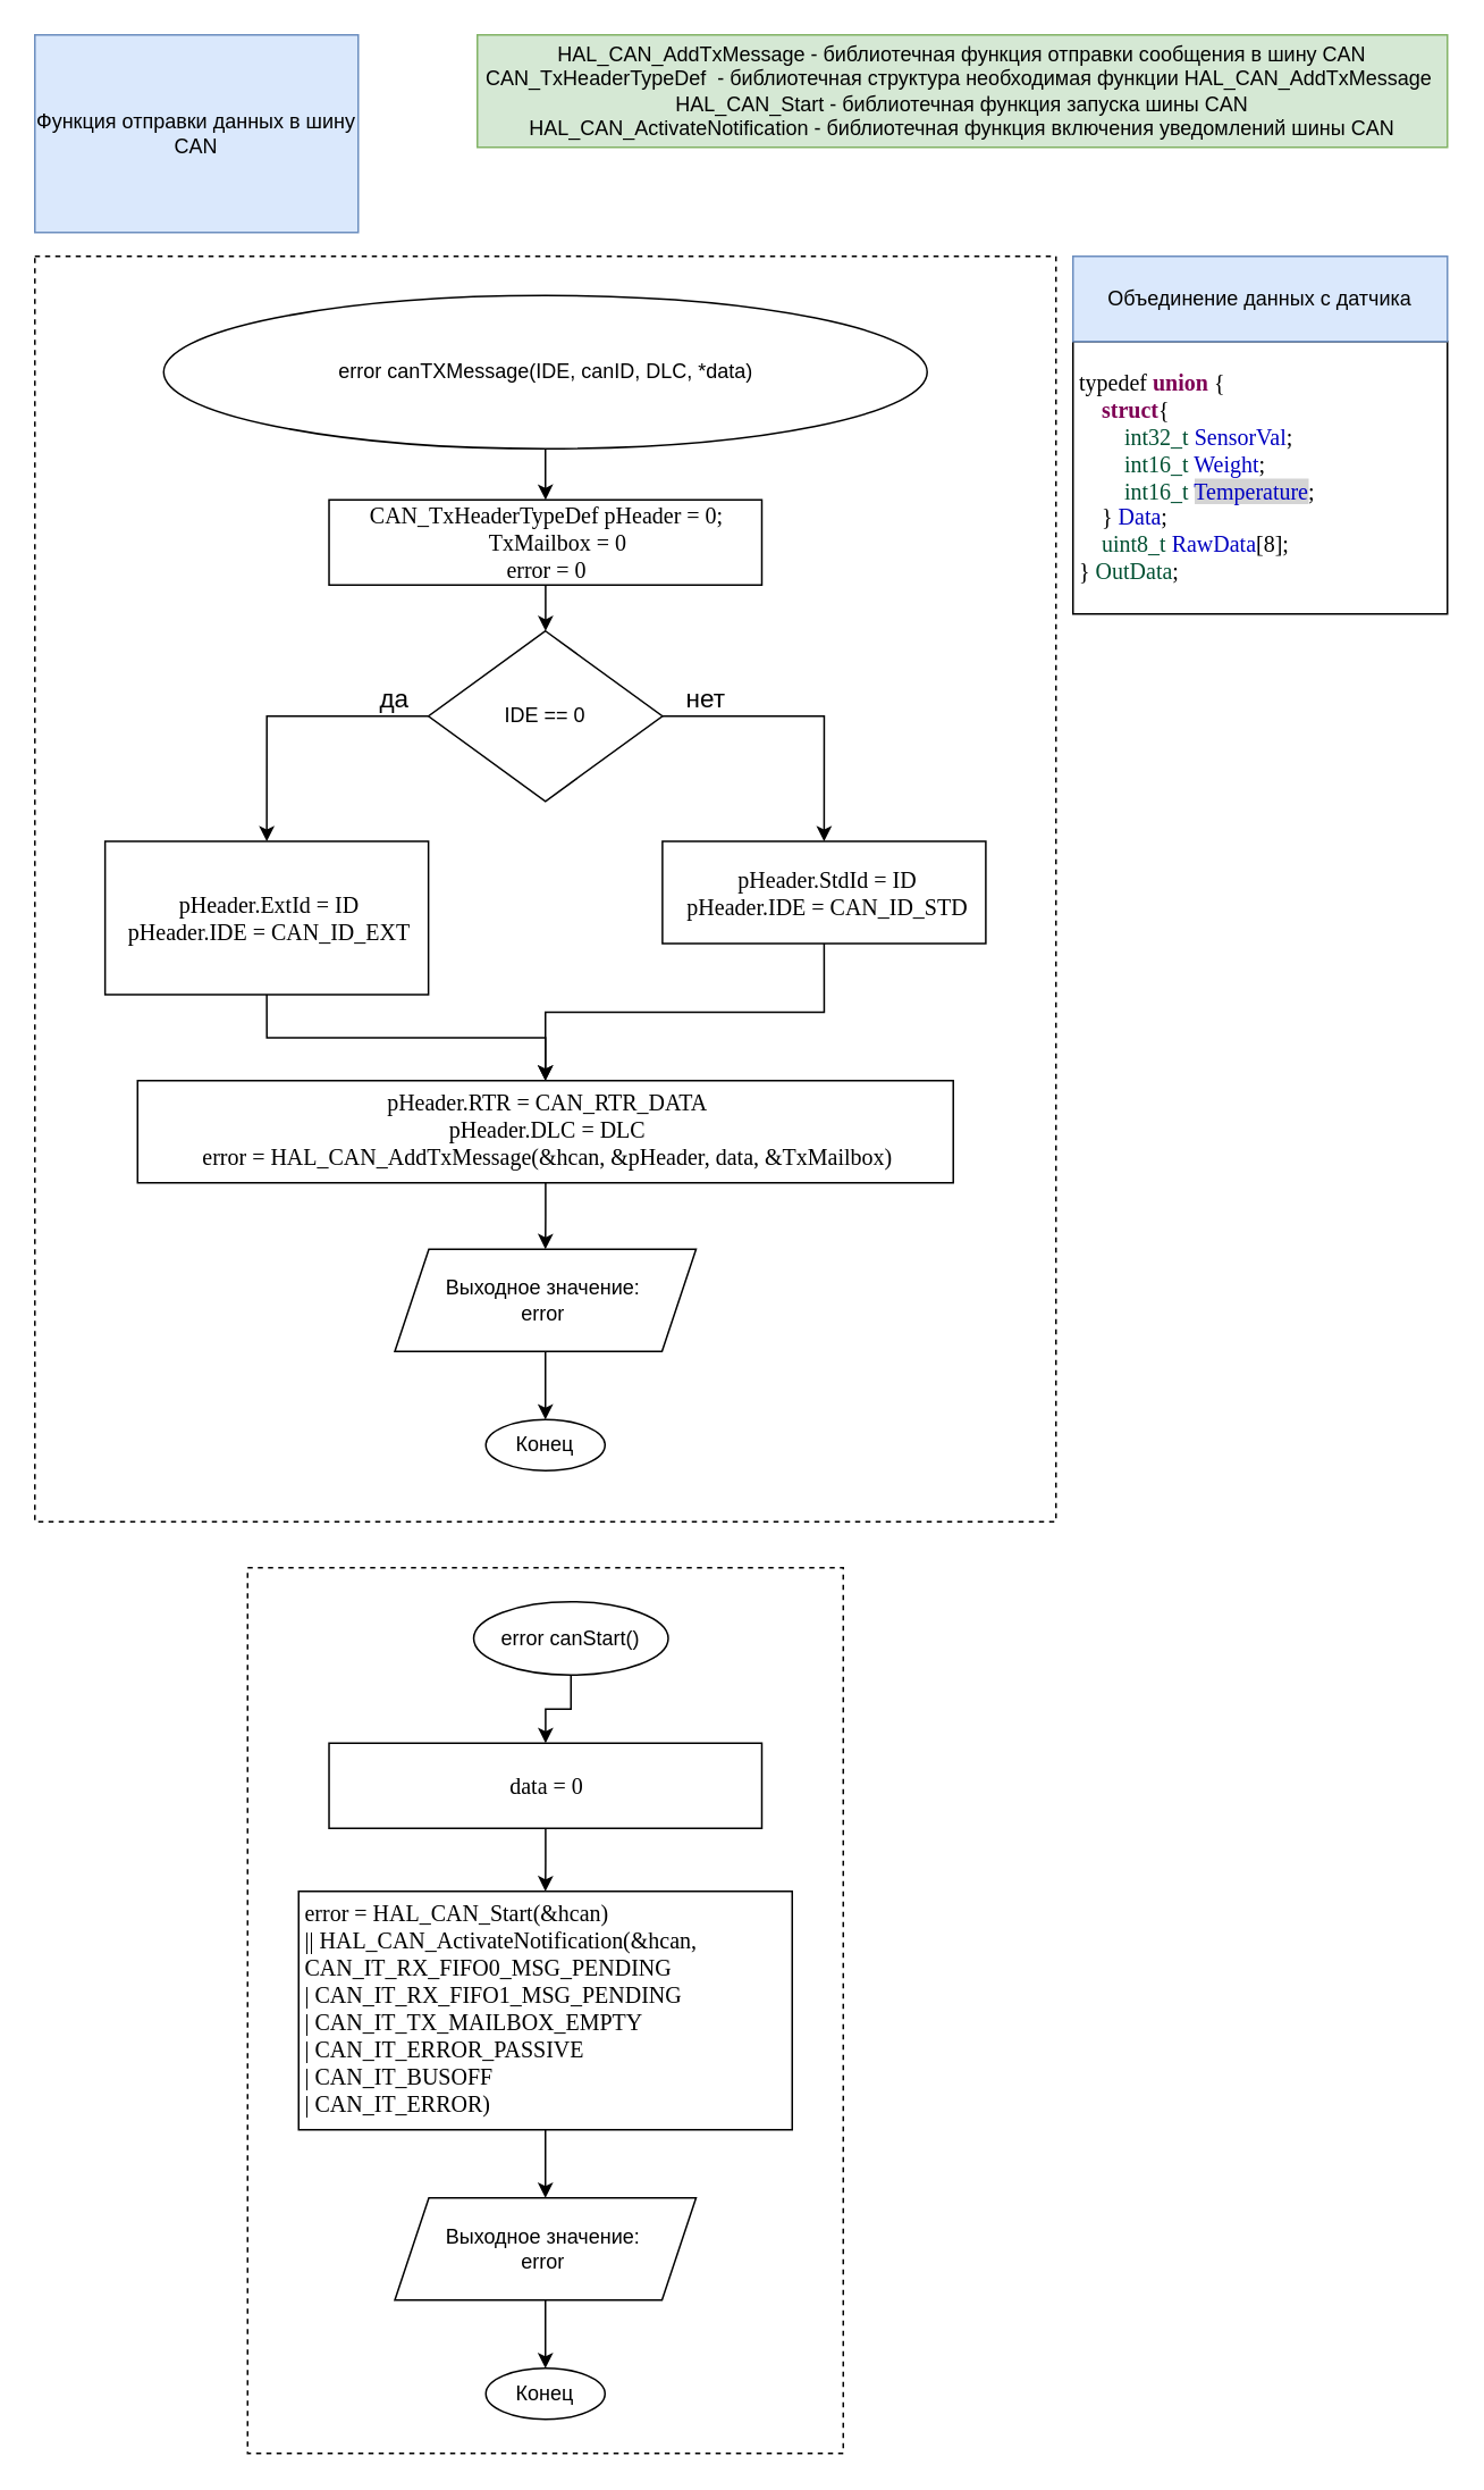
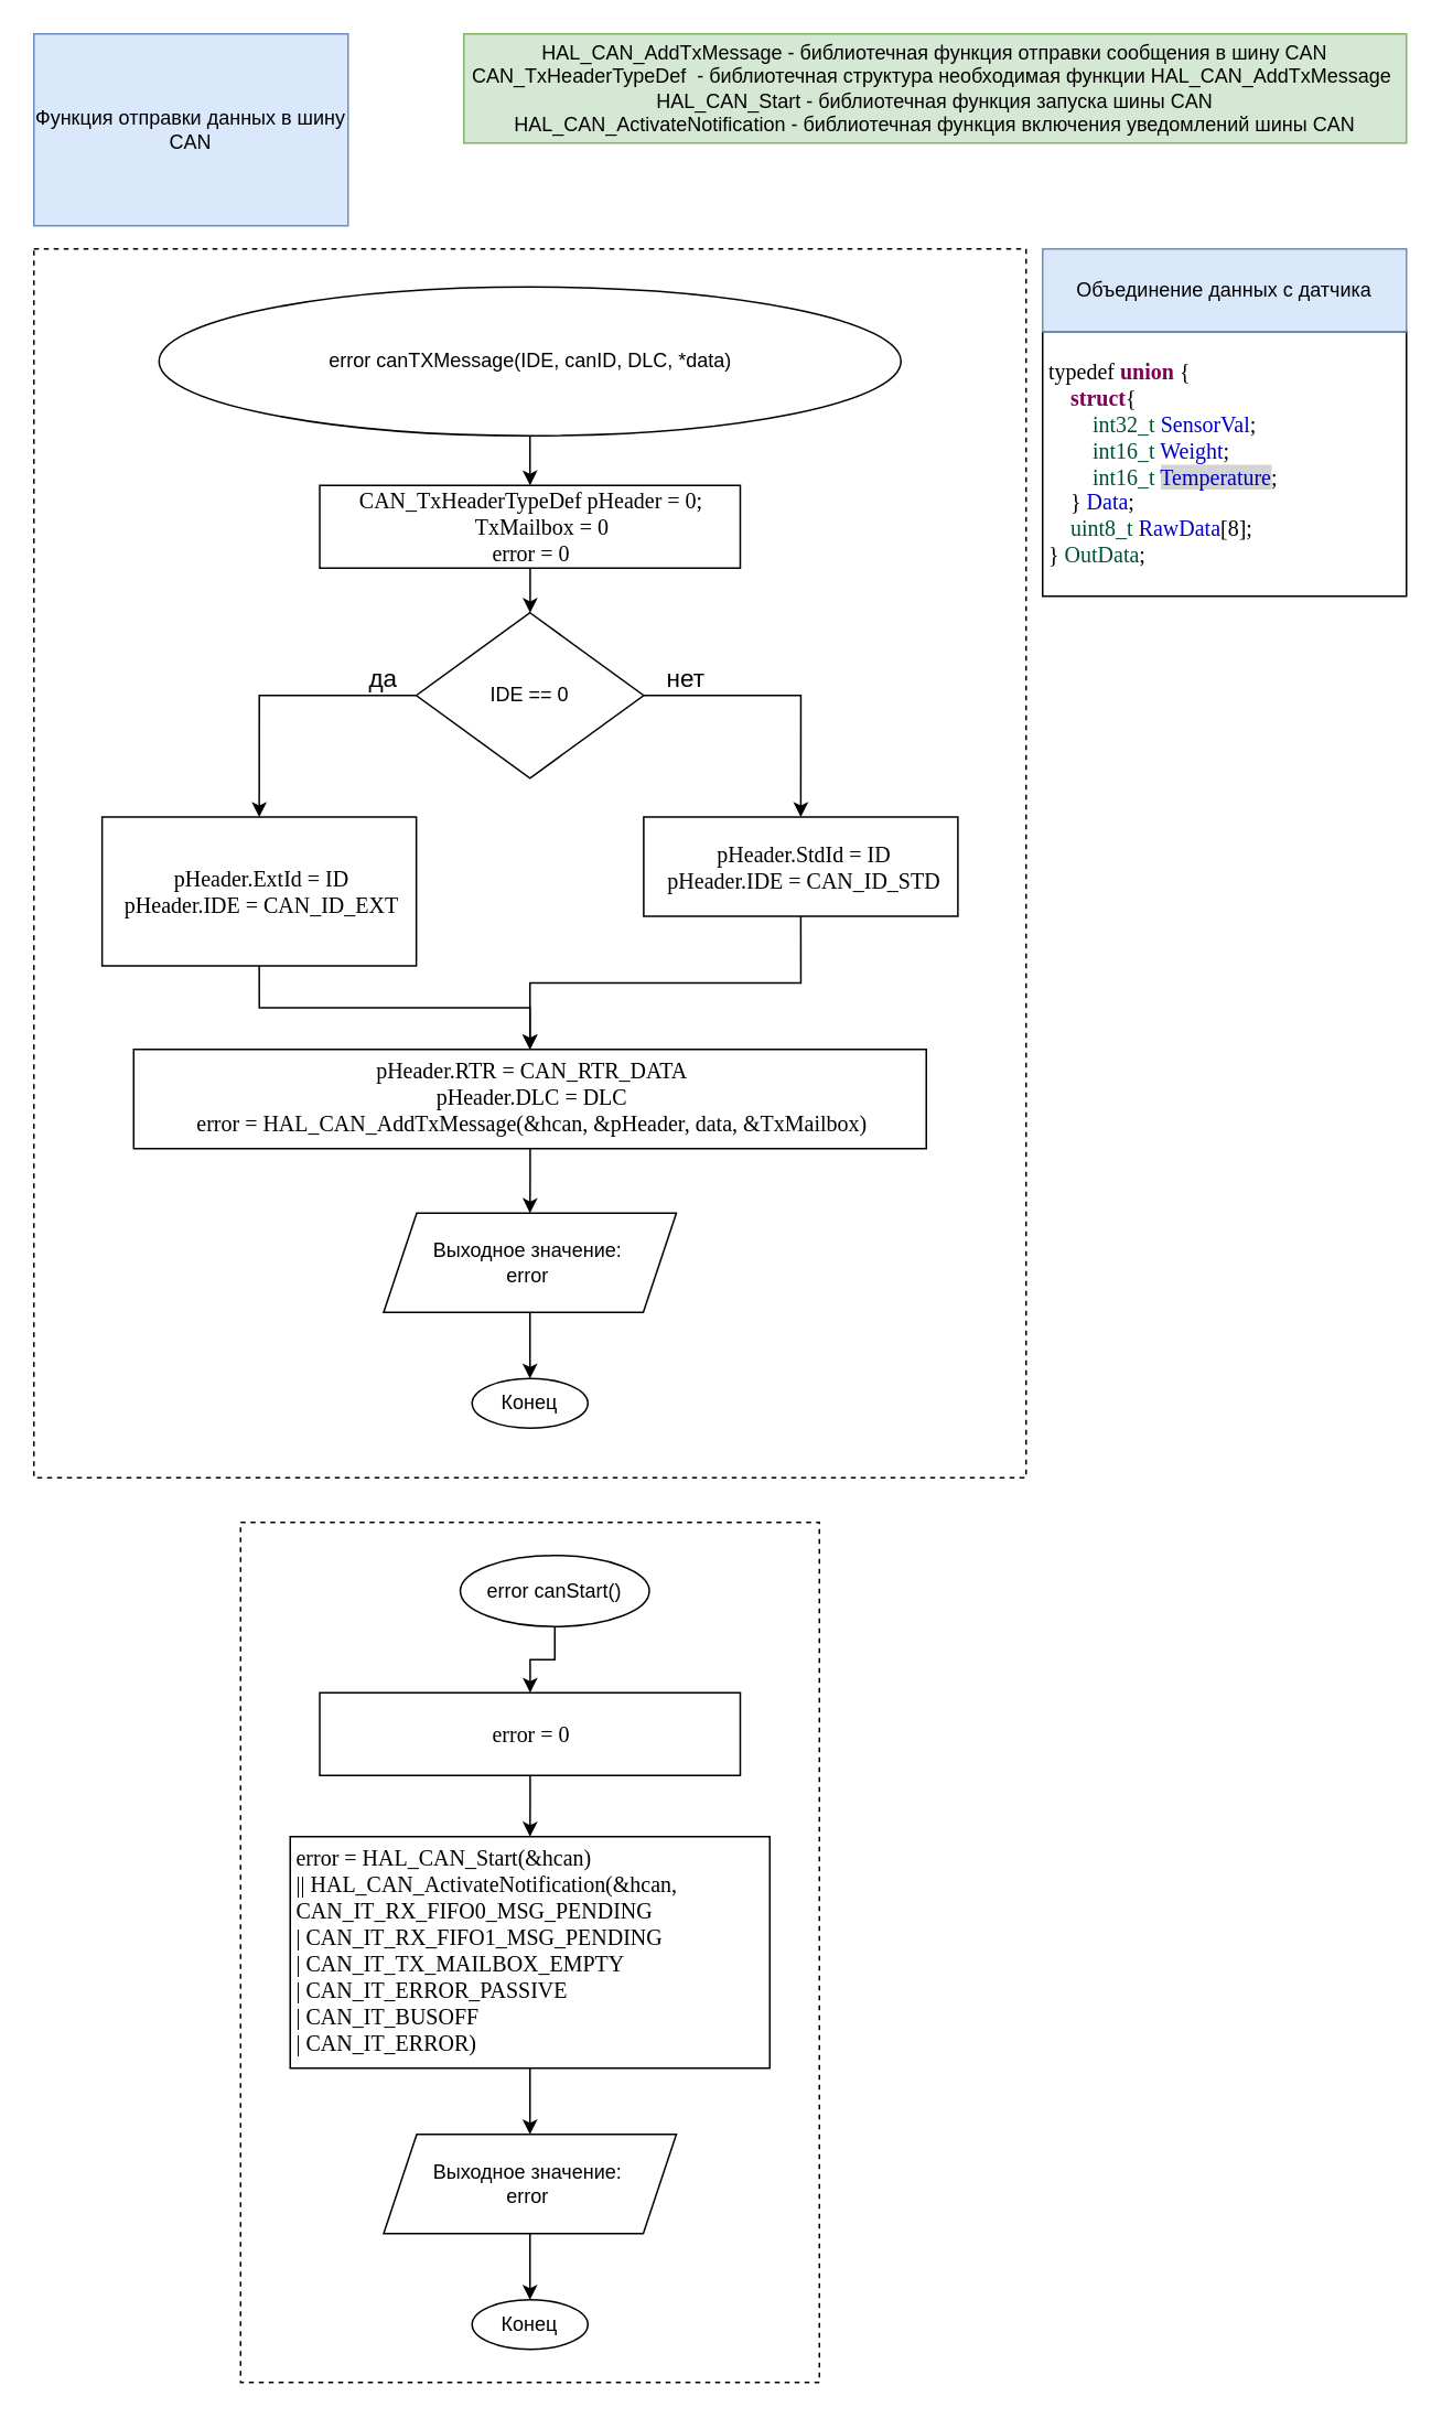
- <mxCell id="31" value="&lt;div style=&quot;background-color:#ffffff;padding:0px 0px 0px 2px;&quot;&gt;&lt;div style=&quot;font-family: Consolas; font-size: 10pt;&quot;&gt;&lt;p style=&quot;margin:0;&quot;&gt;&lt;span style=&quot;font-size: 10pt;&quot;&gt;data = 0&lt;/span&gt;&lt;br&gt;&lt;/p&gt;&lt;/div&gt;&lt;/div&gt;" style="rounded=0;whiteSpace=wrap;html=1;" vertex="1" parent="27"><mxGeometry x="47.835" y="103" width="254.31" height="50" as="geometry" /></mxCell>
+ <mxCell id="31" value="&lt;div style=&quot;background-color:#ffffff;padding:0px 0px 0px 2px;&quot;&gt;&lt;div style=&quot;font-family: Consolas; font-size: 10pt;&quot;&gt;&lt;p style=&quot;margin:0;&quot;&gt;&lt;span style=&quot;font-size: 10pt;&quot;&gt;error = 0&lt;/span&gt;&lt;br&gt;&lt;/p&gt;&lt;/div&gt;&lt;/div&gt;" style="rounded=0;whiteSpace=wrap;html=1;" vertex="1" parent="27"><mxGeometry x="47.835" y="103" width="254.31" height="50" as="geometry" /></mxCell>
